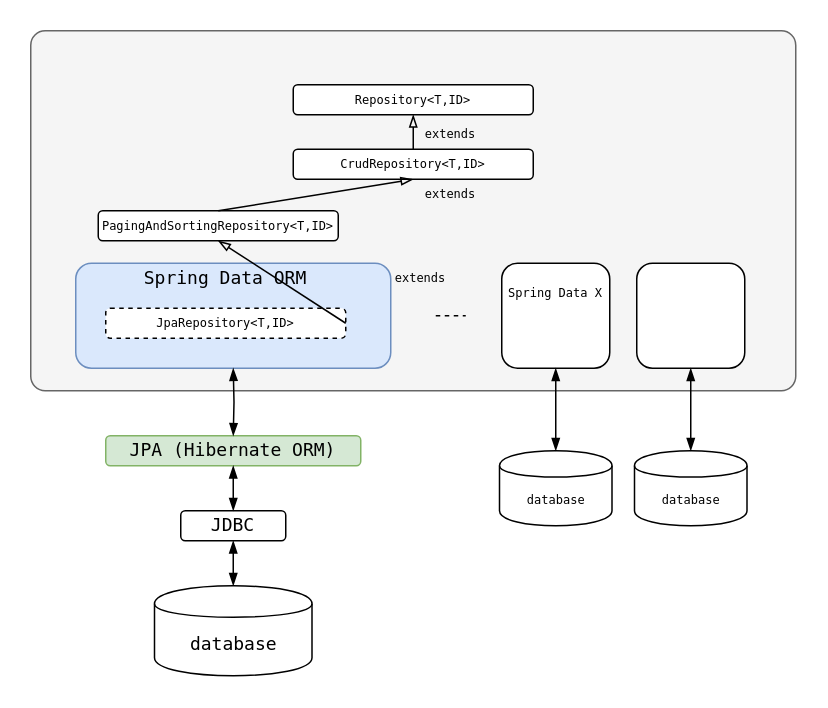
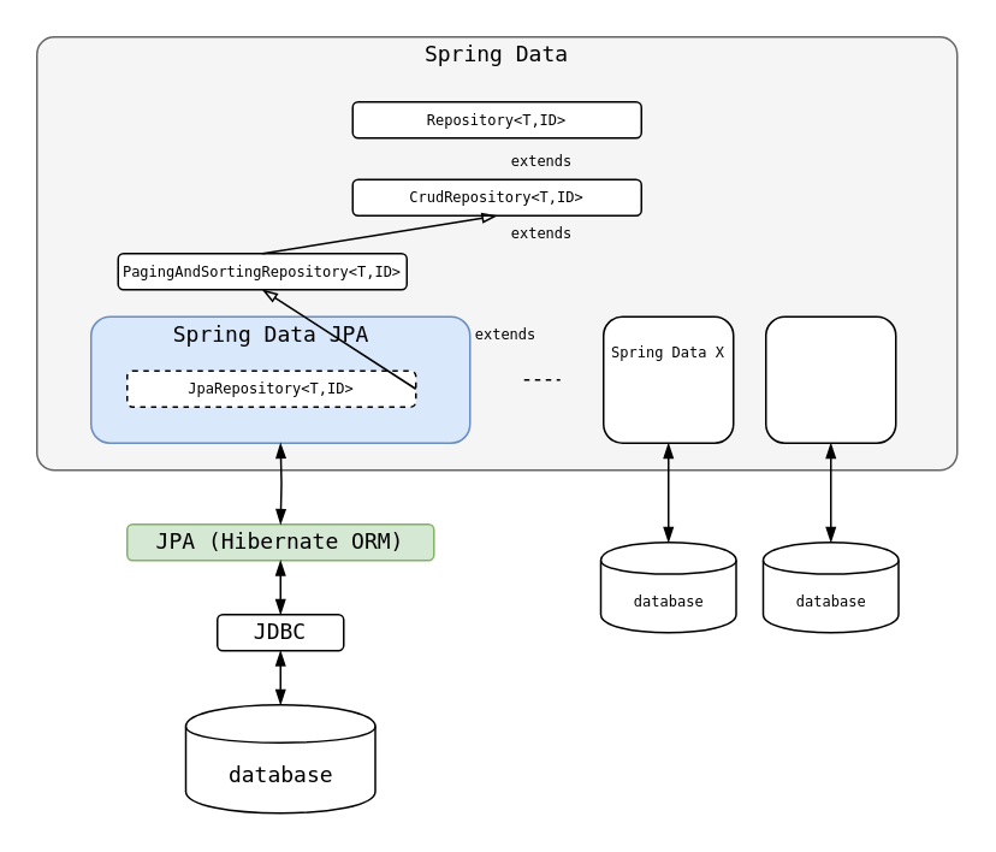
+ <mxCell id="9" value="&lt;pre&gt;Spring Data&lt;/pre&gt;" style="text;html=1;strokeColor=none;fillColor=none;align=center;verticalAlign=middle;whiteSpace=wrap;rounded=0;" vertex="1" parent="1"><mxGeometry x="221.25" y="20" width="107.5" height="20" as="geometry" /></mxCell>
- <mxCell id="18" value="" style="endArrow=blockThin;html=1;exitX=0.5;exitY=0;exitDx=0;exitDy=0;entryX=0.5;entryY=1;entryDx=0;entryDy=0;endFill=0;" edge="1" parent="1" source="11" target="10"><mxGeometry width="50" height="50" relative="1" as="geometry"><mxPoint x="275" y="80" as="sourcePoint" /><mxPoint x="275" y="40" as="targetPoint" /></mxGeometry></mxCell>
- <mxCell id="8" value="&lt;pre&gt;Spring Data ORM&lt;/pre&gt;" style="text;html=1;strokeColor=none;fillColor=none;align=center;verticalAlign=middle;whiteSpace=wrap;rounded=0;" vertex="1" parent="1"><mxGeometry x="96.25" y="175" width="107.5" height="20" as="geometry" /></mxCell>
+ <mxCell id="8" value="&lt;pre&gt;Spring Data JPA&lt;/pre&gt;" style="text;html=1;strokeColor=none;fillColor=none;align=center;verticalAlign=middle;whiteSpace=wrap;rounded=0;" vertex="1" parent="1"><mxGeometry x="96.25" y="175" width="107.5" height="20" as="geometry" /></mxCell>
